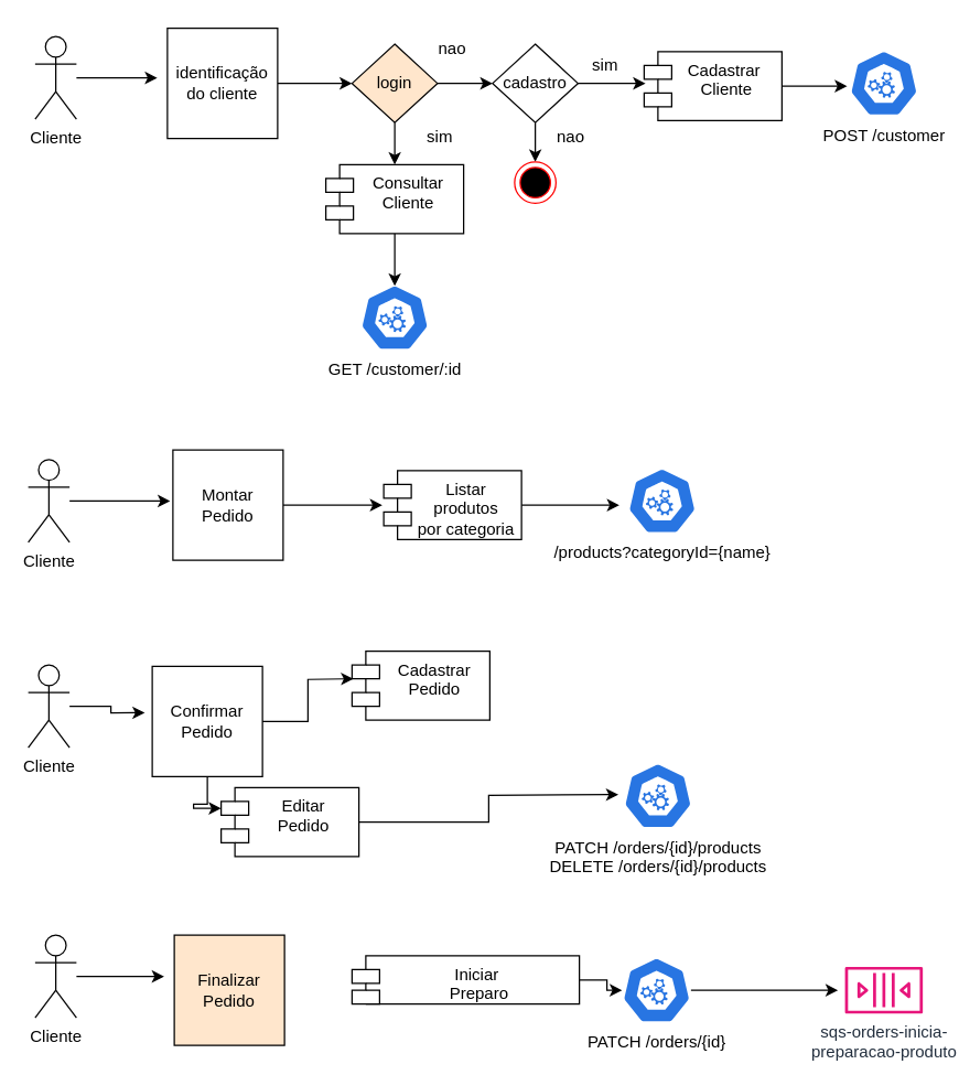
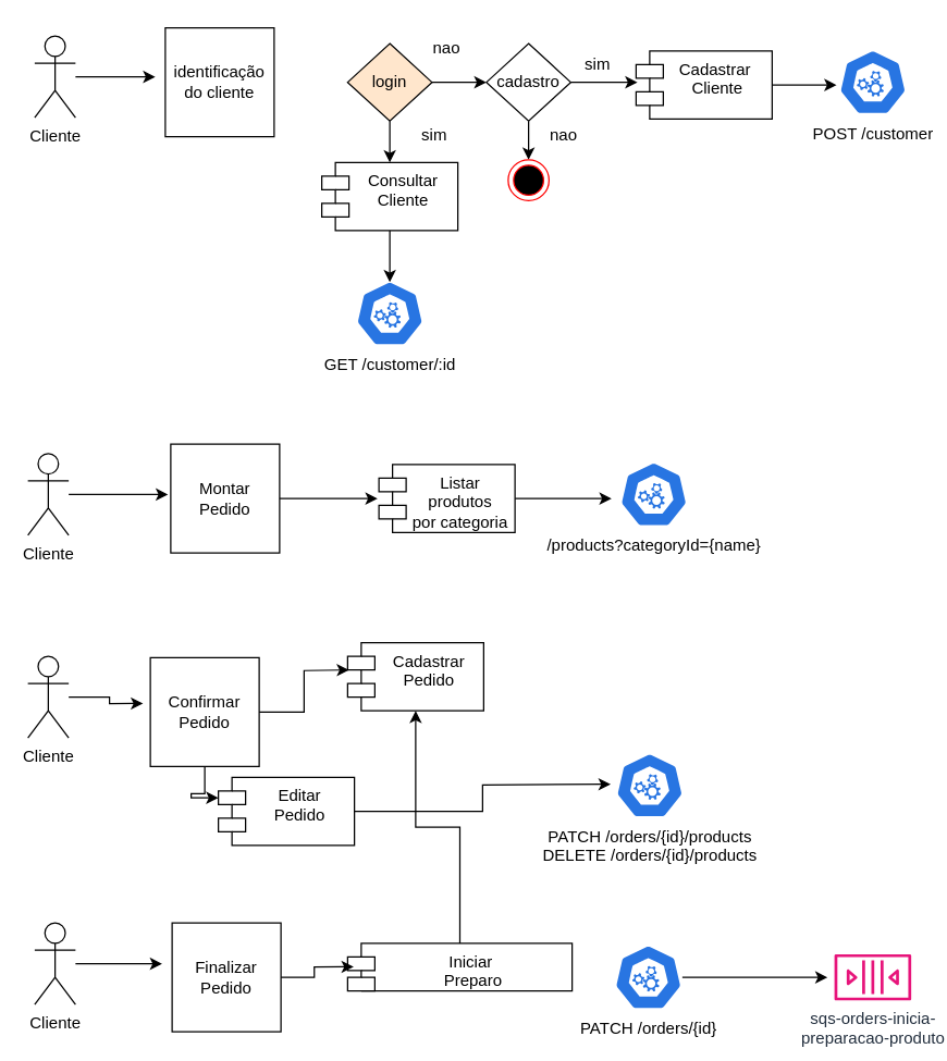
- <mxCell id="12" style="edgeStyle=orthogonalEdgeStyle;rounded=0;orthogonalLoop=1;jettySize=auto;html=1;entryX=0;entryY=0.5;entryDx=0;entryDy=0;" edge="1" parent="1" source="13" target="16"><mxGeometry relative="1" as="geometry" /></mxCell>
- <mxCell id="7" value="" style="edgeStyle=orthogonalEdgeStyle;rounded=0;orthogonalLoop=1;jettySize=auto;html=1;" edge="1" parent="1" source="8" target="44"><mxGeometry relative="1" as="geometry" /></mxCell>
+ <mxCell id="7" value="" style="edgeStyle=orthogonalEdgeStyle;rounded=0;orthogonalLoop=1;jettySize=auto;html=1;" edge="1" parent="1" source="8" target="6"><mxGeometry relative="1" as="geometry" /></mxCell>
+ <mxCell id="41" style="edgeStyle=orthogonalEdgeStyle;rounded=0;orthogonalLoop=1;jettySize=auto;html=1;entryX=0.027;entryY=0.493;entryDx=0;entryDy=0;entryPerimeter=0;" edge="1" parent="1" source="40" target="8"><mxGeometry relative="1" as="geometry" /></mxCell>
- <mxCell id="40" value="Finalizar&lt;br&gt;Pedido" style="whiteSpace=wrap;html=1;aspect=fixed;fillColor=#ffe6cc;" vertex="1" parent="1"><mxGeometry x="126" y="678" width="80" height="80" as="geometry" /></mxCell>
+ <mxCell id="40" value="Finalizar&lt;br&gt;Pedido" style="whiteSpace=wrap;html=1;aspect=fixed;" vertex="1" parent="1"><mxGeometry x="126" y="678" width="80" height="80" as="geometry" /></mxCell>
